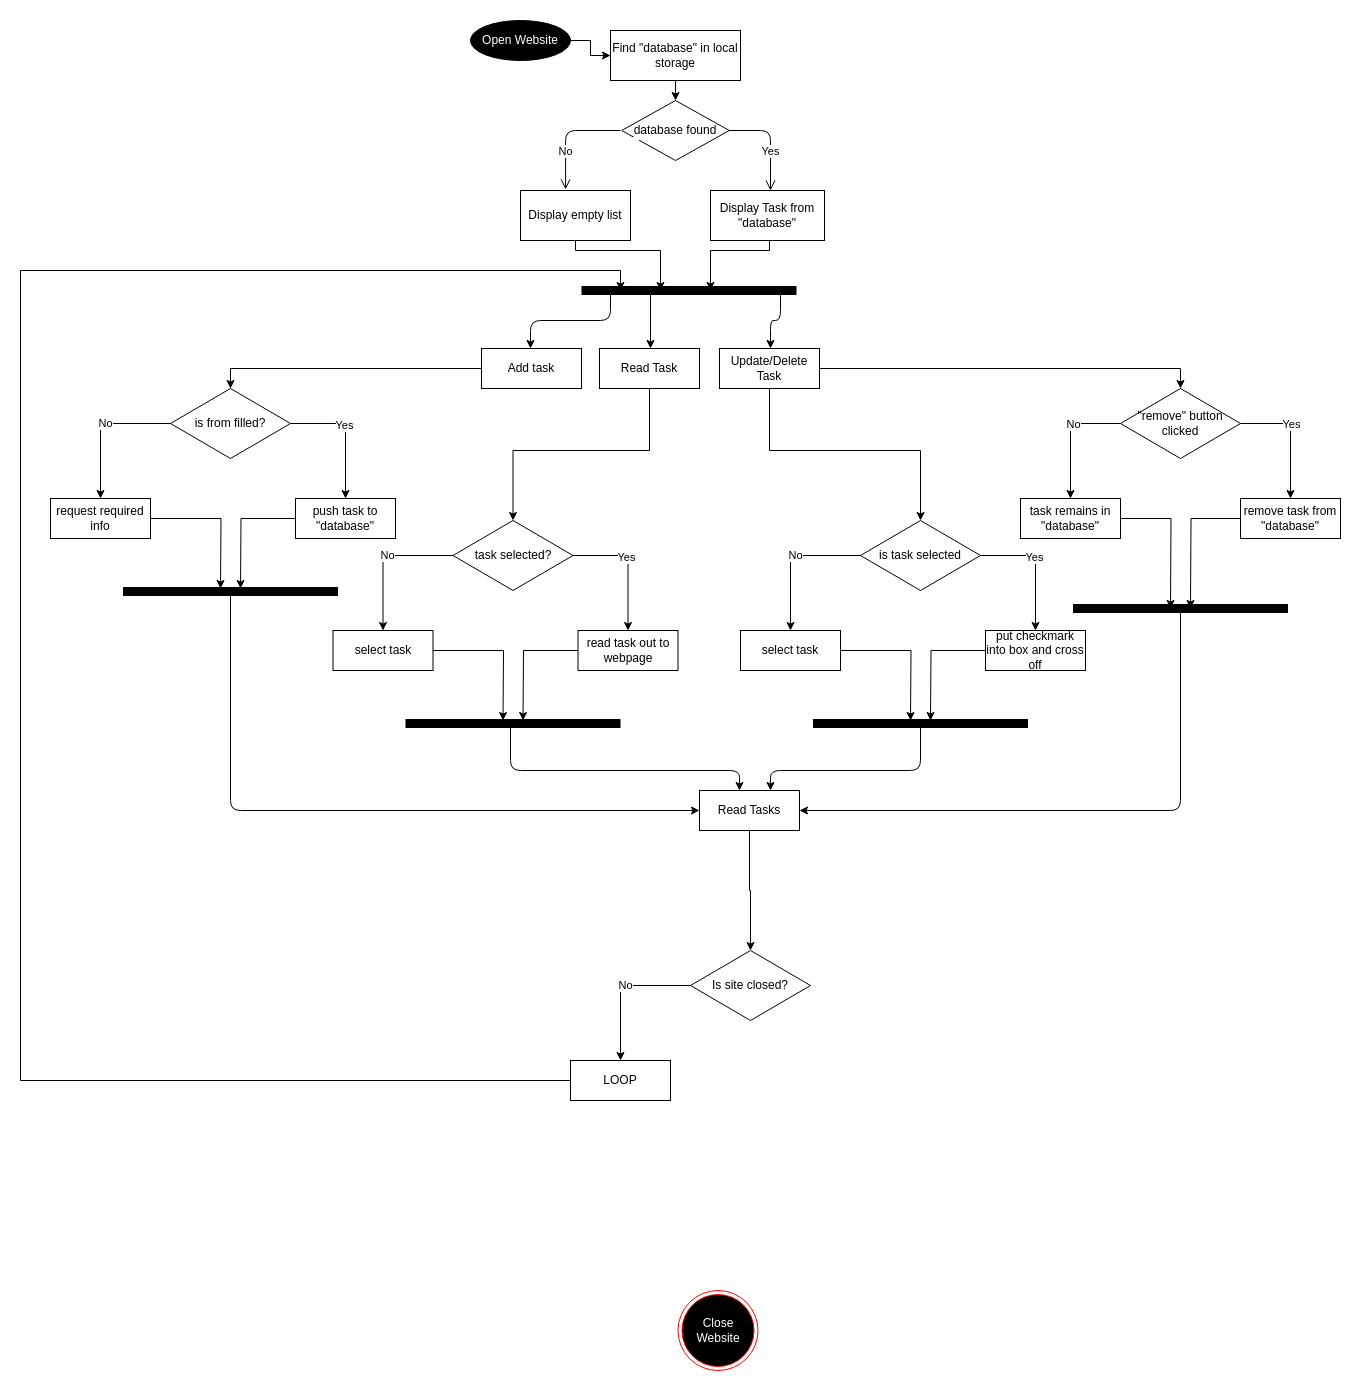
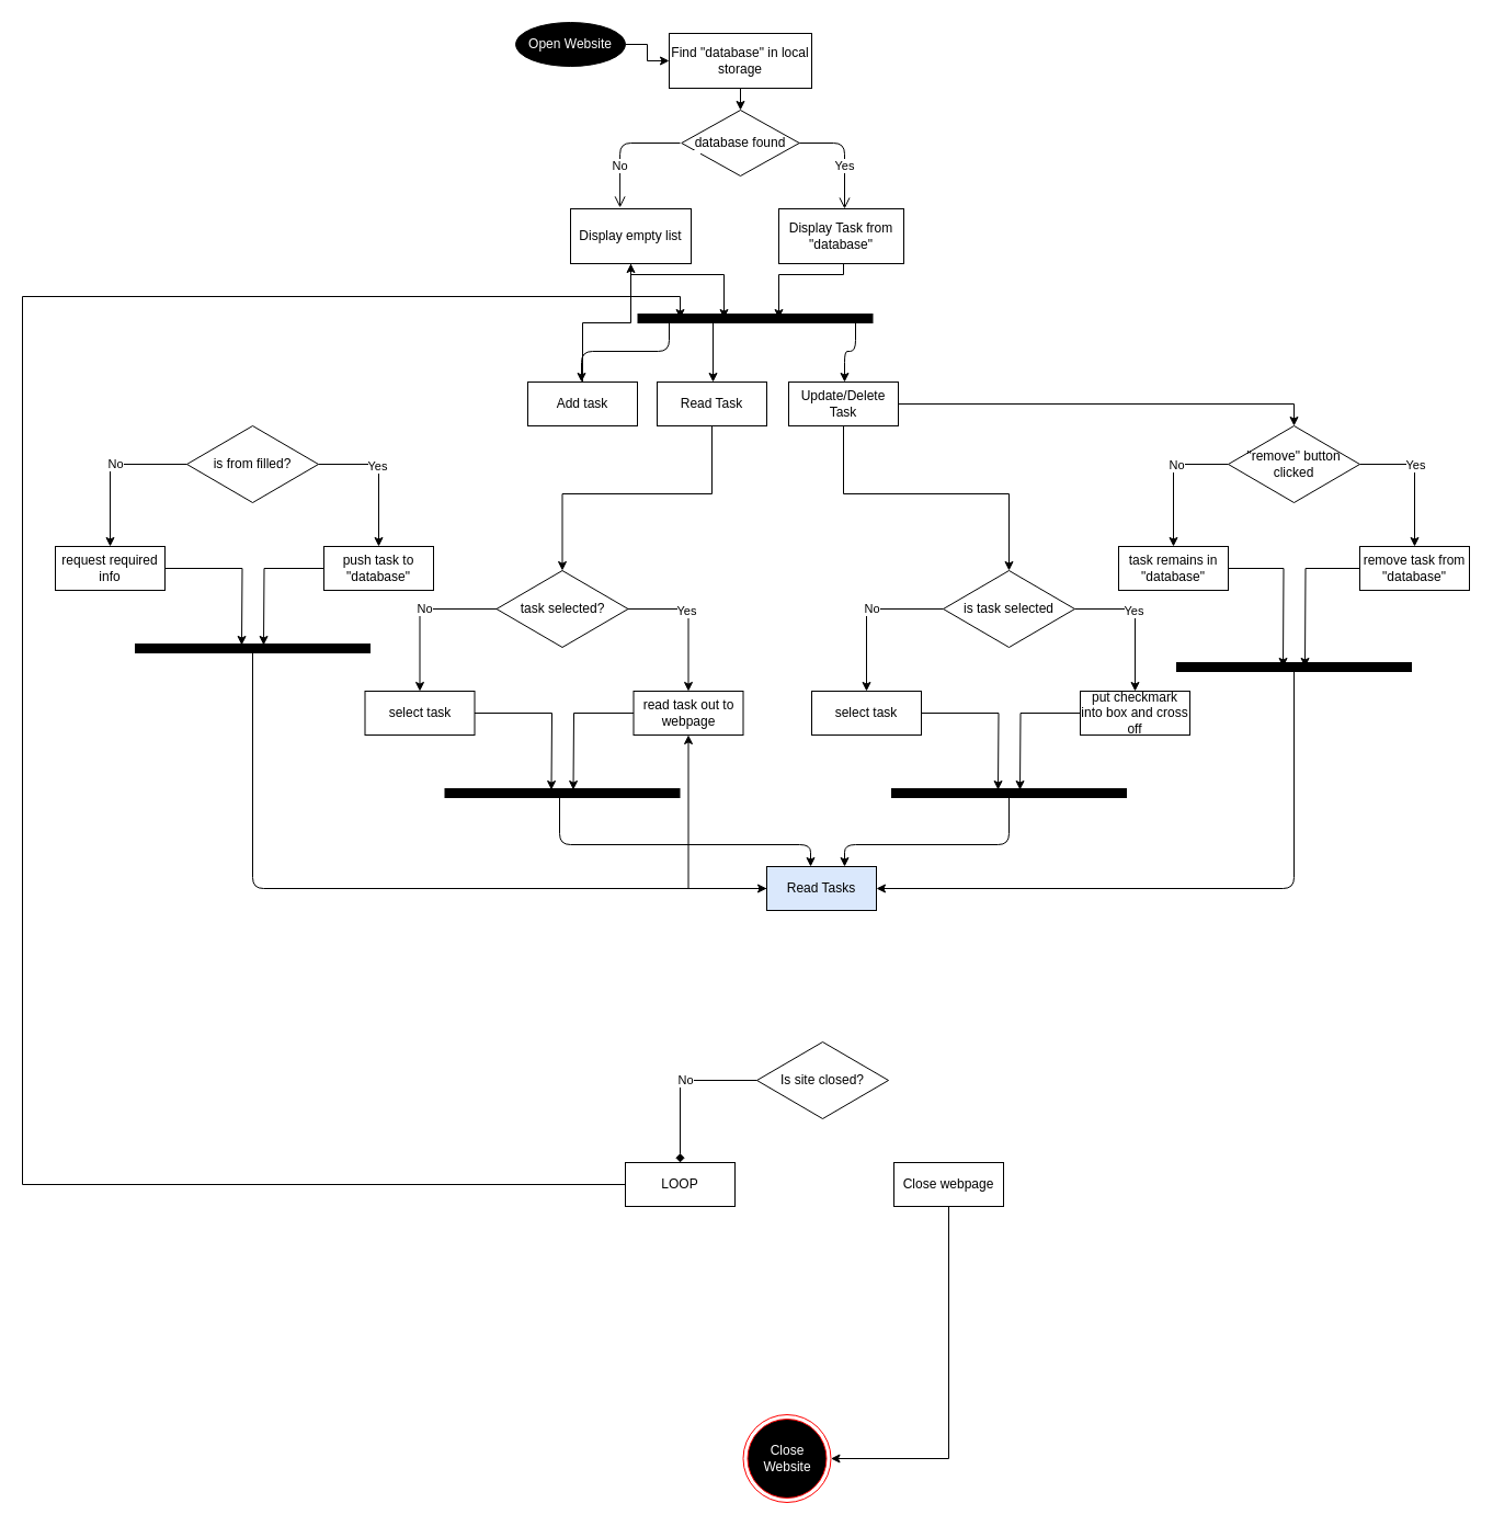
- <mxCell id="20" style="edgeStyle=orthogonalEdgeStyle;rounded=0;orthogonalLoop=1;jettySize=auto;html=1;entryX=0.5;entryY=0;entryDx=0;entryDy=0;labelBackgroundColor=none;targetPerimeterSpacing=0;strokeColor=#000000;strokeWidth=1;fontColor=#000000;" parent="1" source="21" target="42" edge="1"><mxGeometry relative="1" as="geometry" /></mxCell>
+ <mxCell id="20" style="edgeStyle=orthogonalEdgeStyle;rounded=0;orthogonalLoop=1;jettySize=auto;html=1;labelBackgroundColor=none;targetPerimeterSpacing=0;strokeColor=#000000;strokeWidth=1;fontColor=#000000;" parent="1" source="21" target="14" edge="1"><mxGeometry relative="1" as="geometry" /></mxCell>
- <mxCell id="81" value="Read Tasks" style="whiteSpace=wrap;html=1;align=center;strokeColor=#000000;fillColor=#FFFFFF;fontColor=#000000;" parent="1" vertex="1"><mxGeometry x="699" y="790" width="100" height="40" as="geometry" /></mxCell>
+ <mxCell id="81" value="Read Tasks" style="whiteSpace=wrap;html=1;align=center;strokeColor=#000000;fillColor=#dae8fc;fontColor=#000000;" parent="1" vertex="1"><mxGeometry x="699" y="790" width="100" height="40" as="geometry" /></mxCell>
- <mxCell id="80" style="edgeStyle=orthogonalEdgeStyle;rounded=0;orthogonalLoop=1;jettySize=auto;html=1;entryX=0.5;entryY=0;entryDx=0;entryDy=0;" parent="1" source="81" target="53" edge="1"><mxGeometry relative="1" as="geometry" /></mxCell>
+ <mxCell id="80" style="edgeStyle=orthogonalEdgeStyle;rounded=0;orthogonalLoop=1;jettySize=auto;html=1;" parent="1" source="81" target="65" edge="1"><mxGeometry relative="1" as="geometry" /></mxCell>
- <mxCell id="51" style="edgeStyle=orthogonalEdgeStyle;rounded=0;orthogonalLoop=1;jettySize=auto;html=1;entryX=0.5;entryY=0;entryDx=0;entryDy=0;labelBackgroundColor=none;targetPerimeterSpacing=0;strokeColor=#000000;strokeWidth=1;fontColor=#000000;" parent="1" source="53" target="55" edge="1"><mxGeometry relative="1" as="geometry" /></mxCell>
+ <mxCell id="51" style="edgeStyle=orthogonalEdgeStyle;rounded=0;orthogonalLoop=1;jettySize=auto;html=1;entryX=0.5;entryY=0;entryDx=0;entryDy=0;labelBackgroundColor=none;targetPerimeterSpacing=0;strokeColor=#000000;strokeWidth=1;fontColor=#000000;endArrow=diamond;" parent="1" source="53" target="55" edge="1"><mxGeometry relative="1" as="geometry" /></mxCell>
+ <mxCell id="57" value="Close webpage" style="whiteSpace=wrap;html=1;align=center;strokeColor=#000000;fillColor=#FFFFFF;fontColor=#000000;" parent="1" vertex="1"><mxGeometry x="815" y="1060" width="100" height="40" as="geometry" /></mxCell>
+ <mxCell id="56" style="edgeStyle=orthogonalEdgeStyle;rounded=0;orthogonalLoop=1;jettySize=auto;html=1;labelBackgroundColor=none;targetPerimeterSpacing=0;strokeColor=#000000;strokeWidth=1;fontColor=#000000;entryX=1;entryY=0.5;entryDx=0;entryDy=0;" parent="1" source="57" target="35" edge="1"><mxGeometry relative="1" as="geometry"><mxPoint x="865" y="1400" as="targetPoint" /><Array as="points"><mxPoint x="865" y="1330" /></Array></mxGeometry></mxCell>
